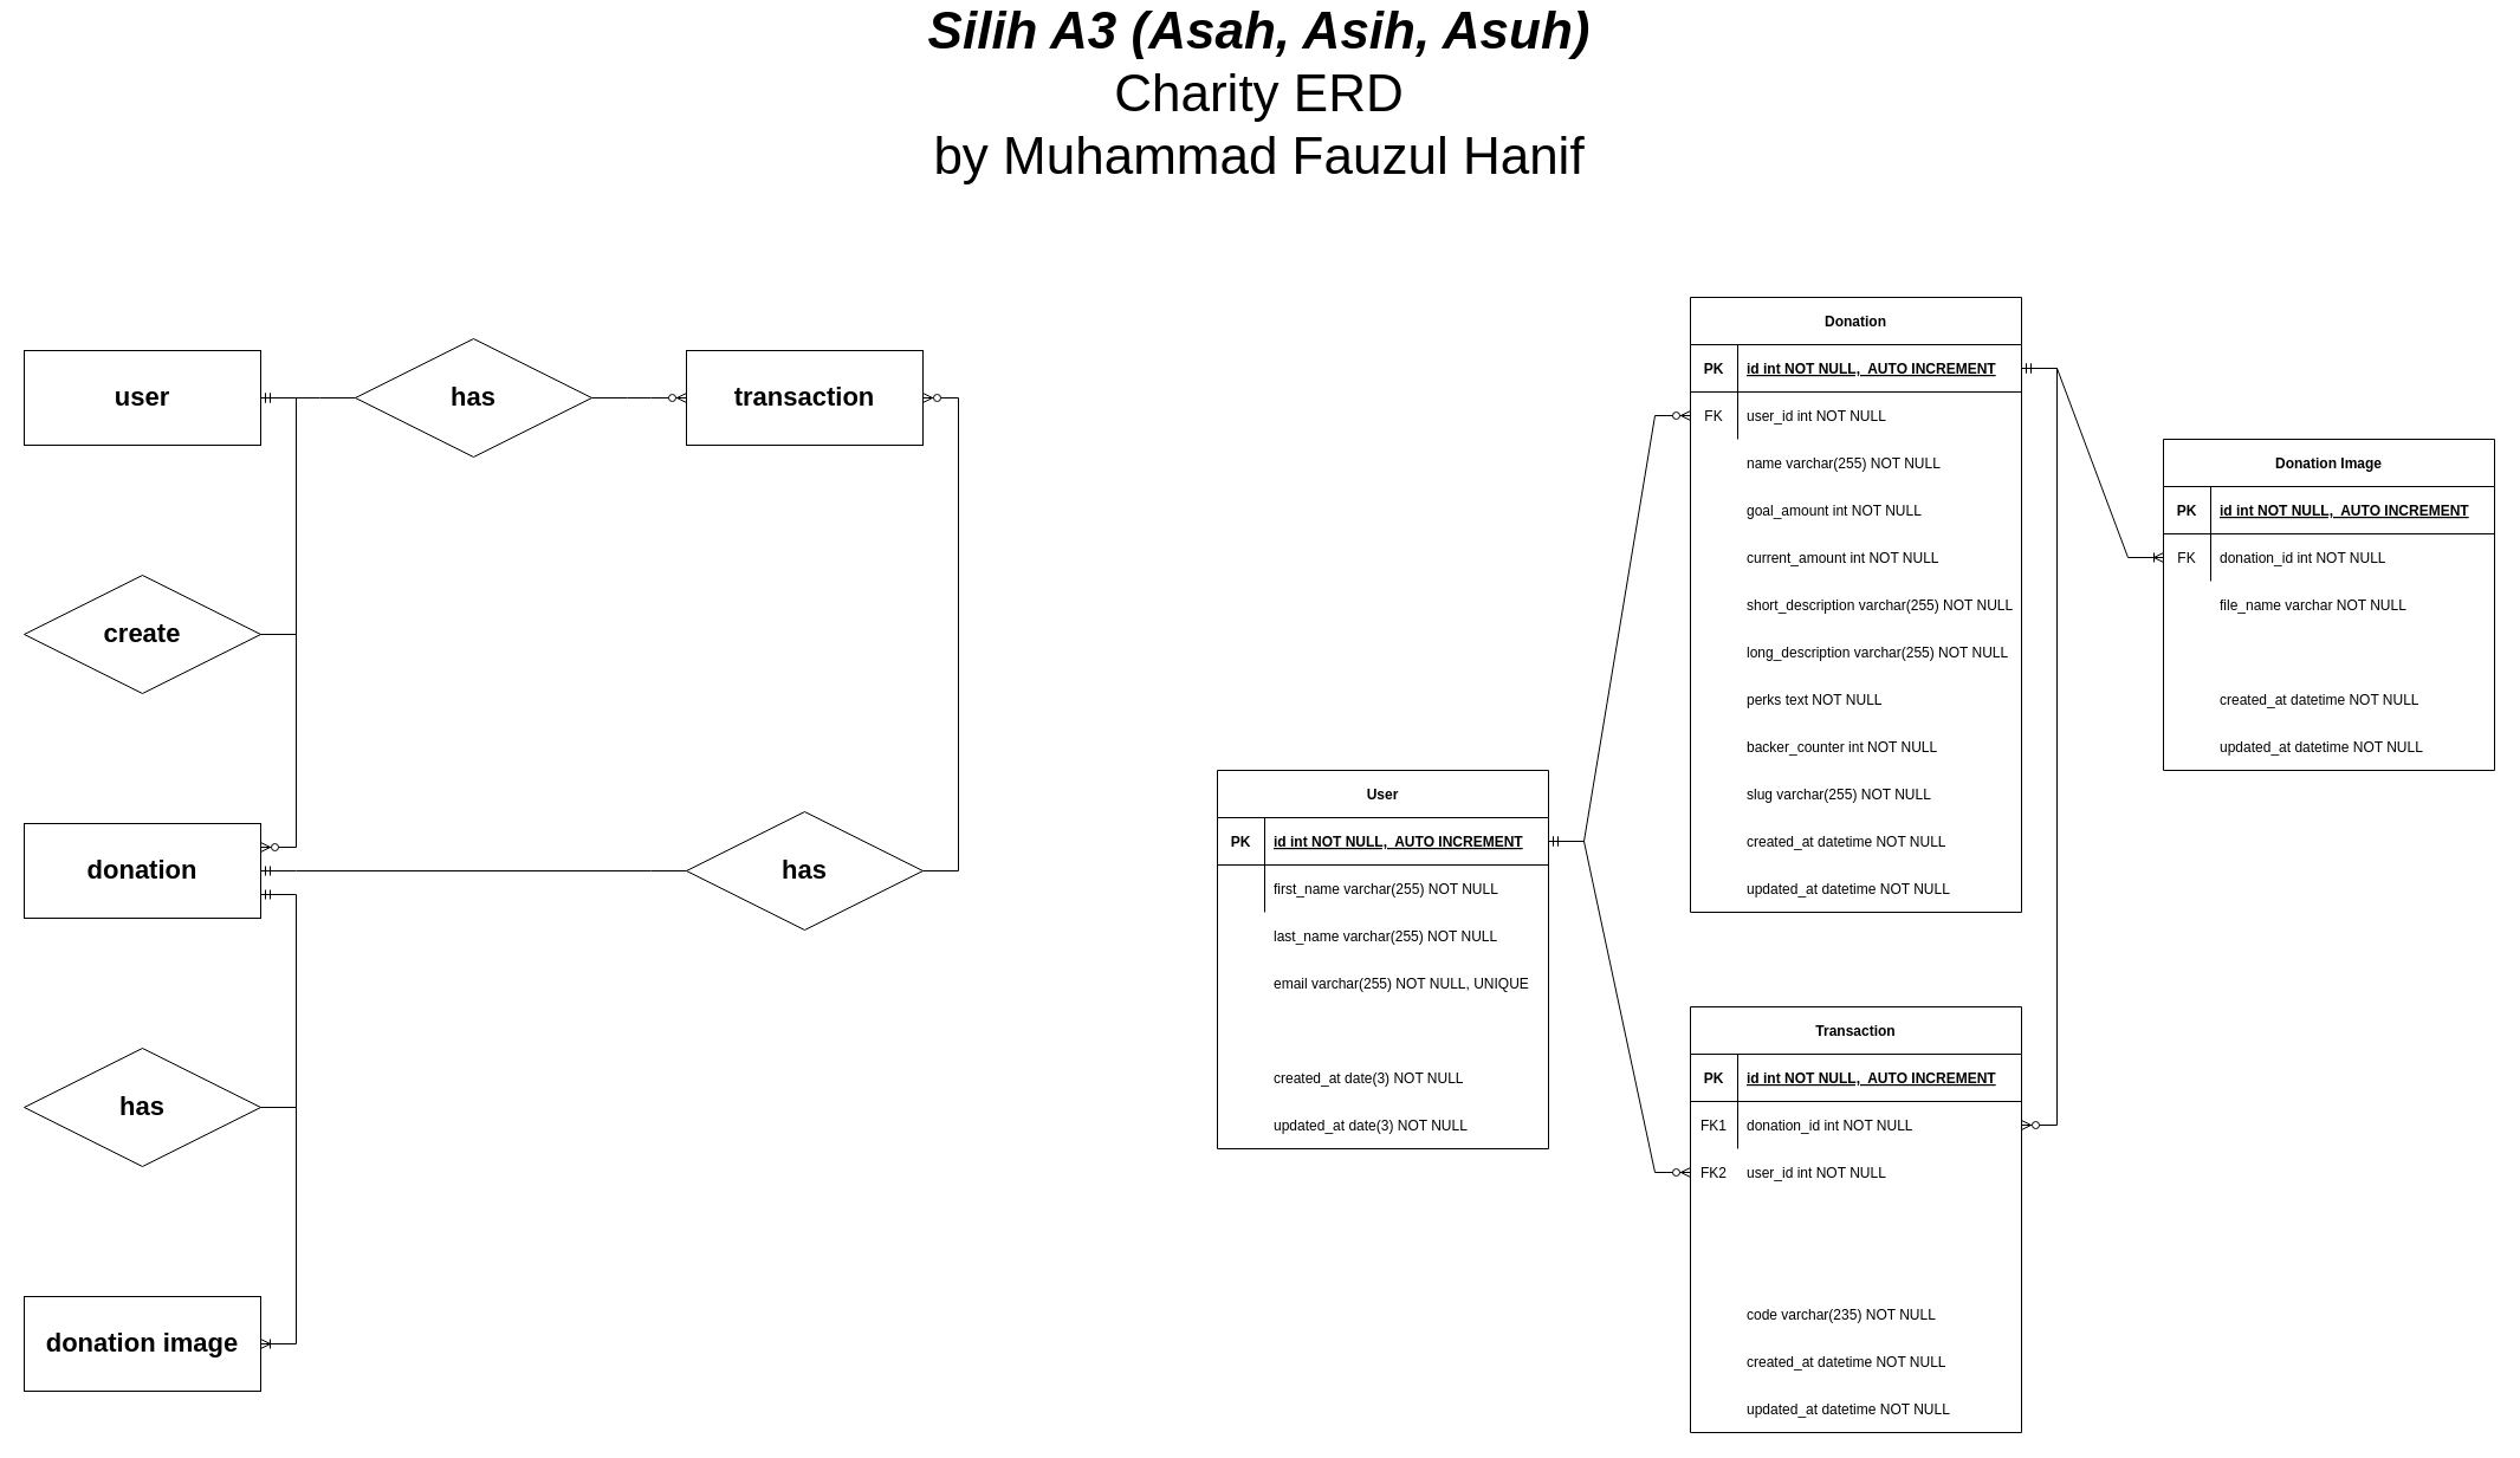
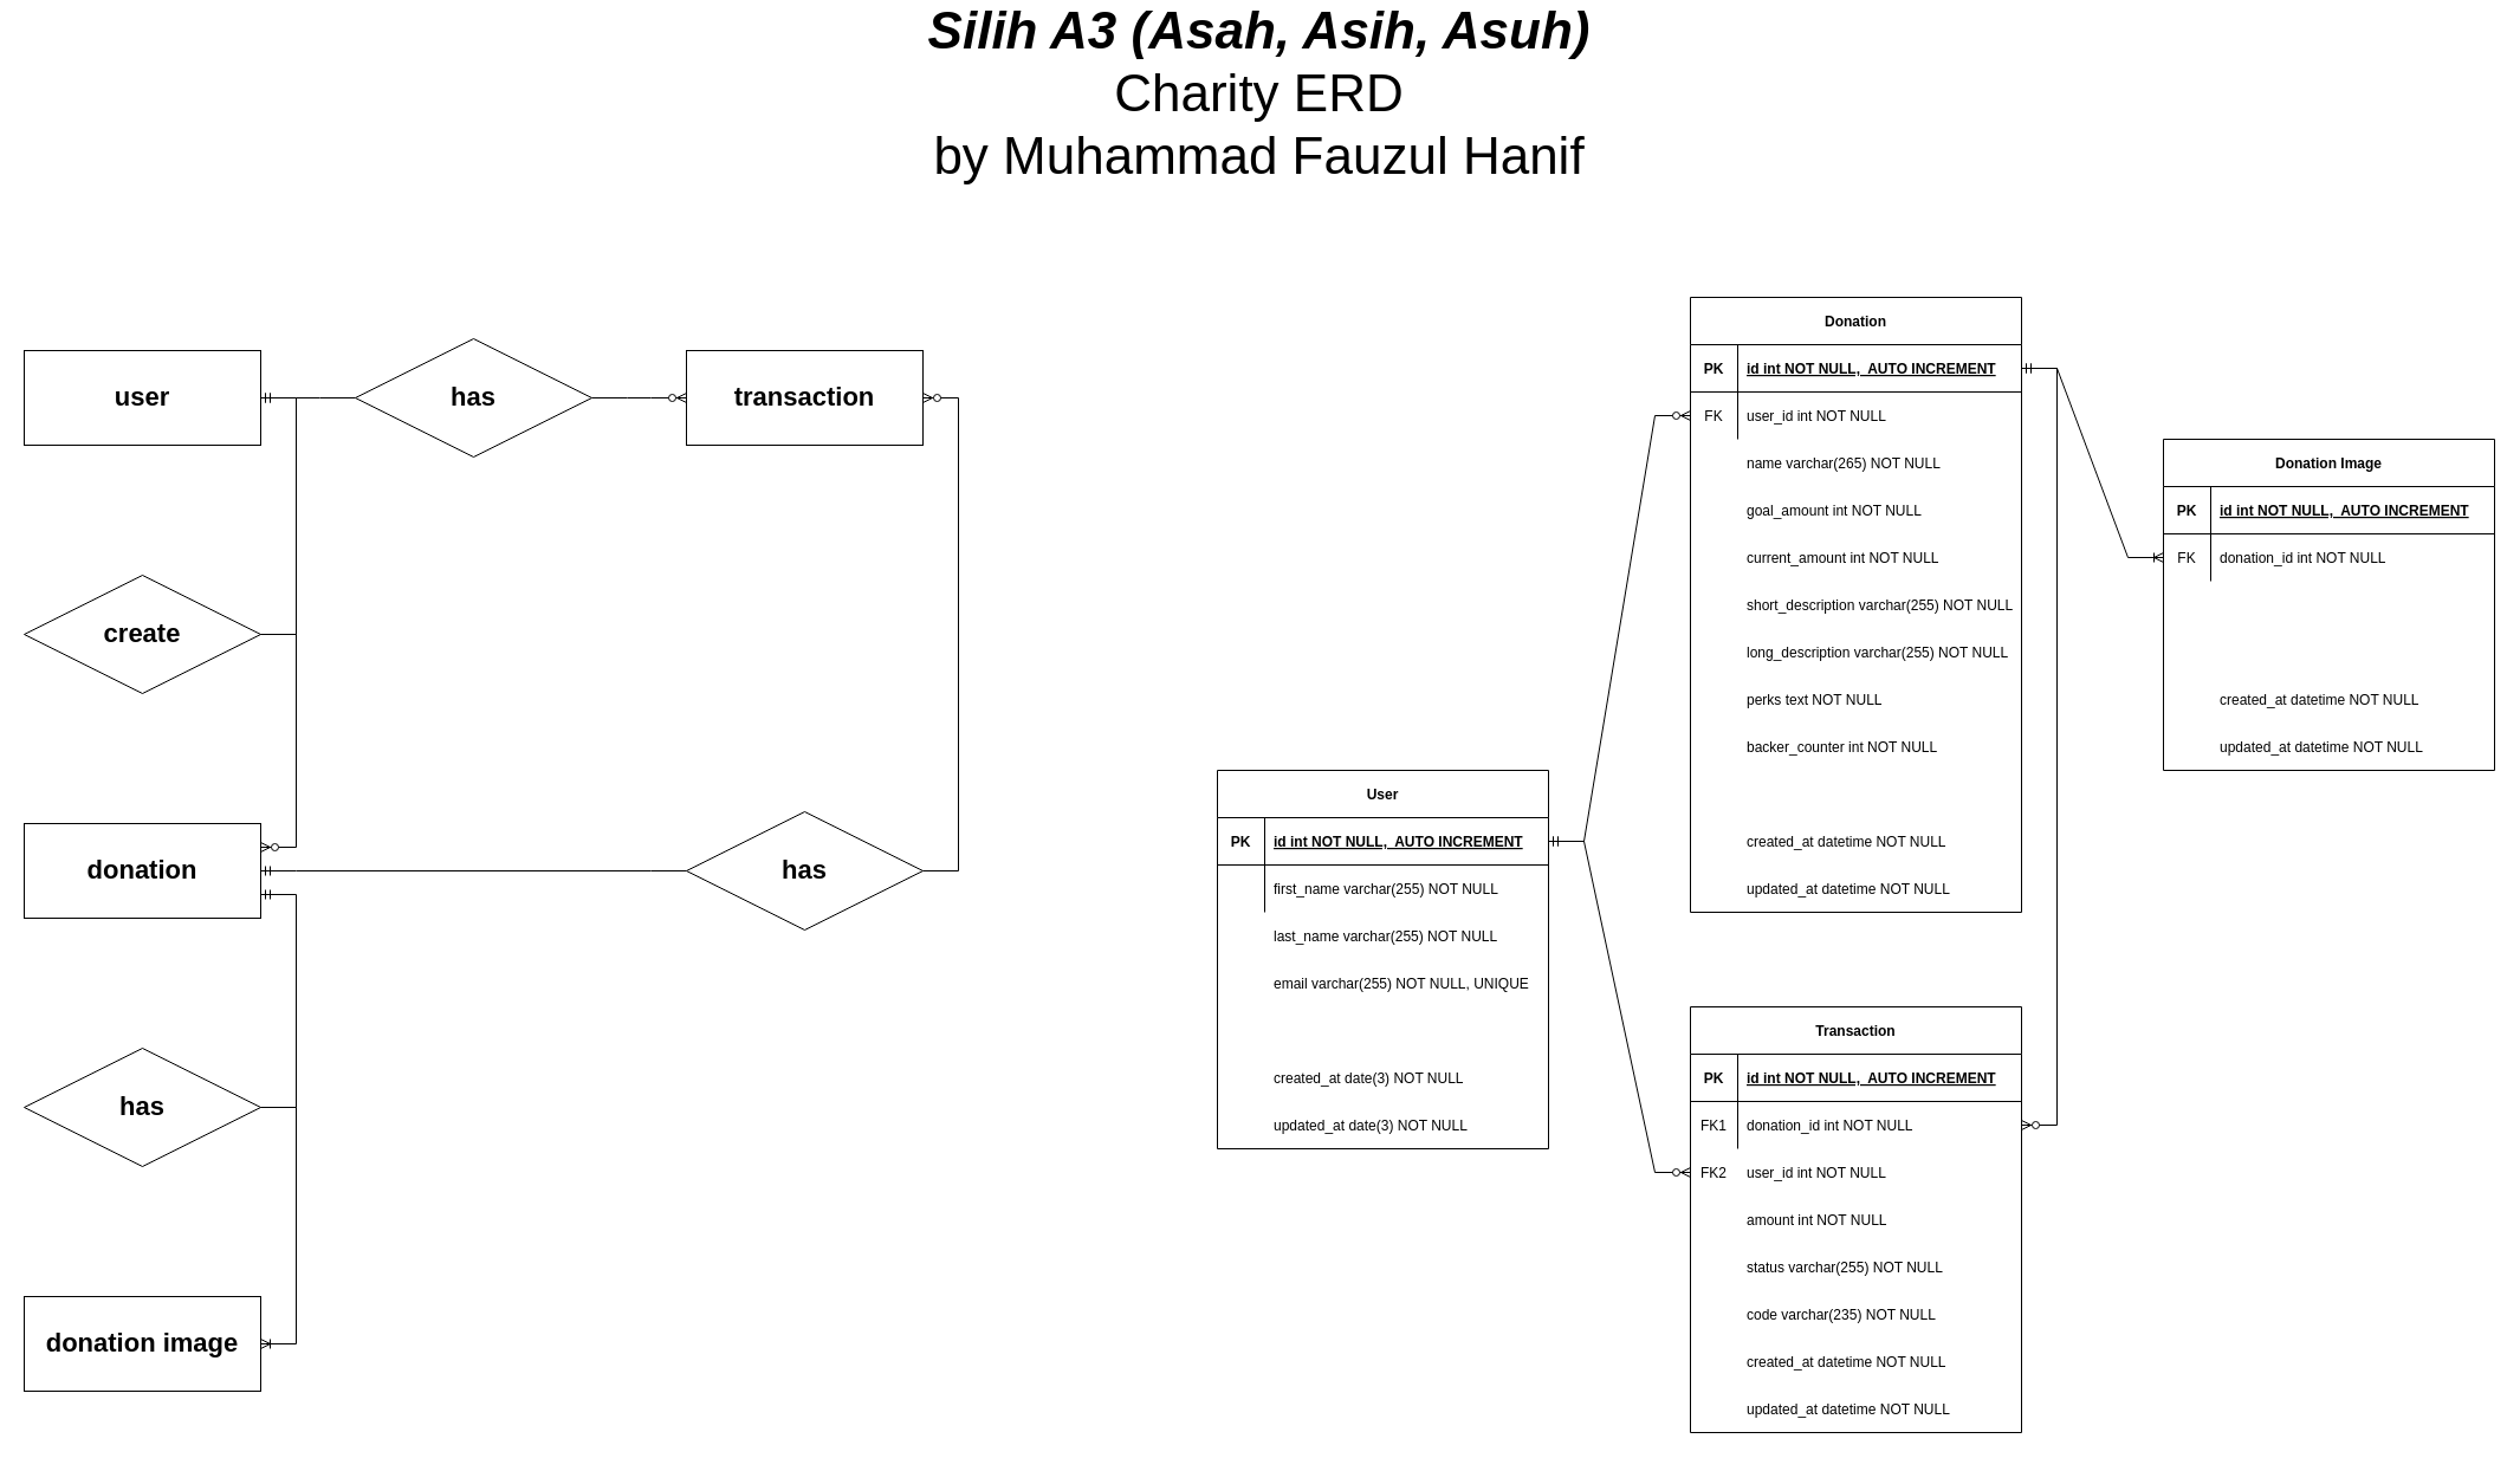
- <mxCell id="37" value="name varchar(255) NOT NULL" style="shape=partialRectangle;overflow=hidden;connectable=0;fillColor=none;top=0;left=0;bottom=0;right=0;align=left;spacingLeft=6;" vertex="1" parent="35"><mxGeometry x="40" width="240" height="40" as="geometry" /></mxCell>
+ <mxCell id="37" value="name varchar(265) NOT NULL" style="shape=partialRectangle;overflow=hidden;connectable=0;fillColor=none;top=0;left=0;bottom=0;right=0;align=left;spacingLeft=6;" vertex="1" parent="35"><mxGeometry x="40" width="240" height="40" as="geometry" /></mxCell>
- <mxCell id="75" value="file_name varchar NOT NULL" style="shape=partialRectangle;overflow=hidden;connectable=0;fillColor=none;top=0;left=0;bottom=0;right=0;align=left;spacingLeft=6;" vertex="1" parent="73"><mxGeometry x="40" width="240" height="40" as="geometry" /></mxCell>
- <mxCell id="58" value="slug varchar(255) NOT NULL" style="shape=partialRectangle;overflow=hidden;connectable=0;fillColor=none;top=0;left=0;bottom=0;right=0;align=left;spacingLeft=6;" vertex="1" parent="56"><mxGeometry x="40" width="240" height="40" as="geometry" /></mxCell>
+ <mxCell id="104" value="amount int NOT NULL" style="shape=partialRectangle;overflow=hidden;connectable=0;fillColor=none;top=0;left=0;bottom=0;right=0;align=left;spacingLeft=6;" vertex="1" parent="102"><mxGeometry x="40" width="240" height="40" as="geometry" /></mxCell>
+ <mxCell id="110" value="status varchar(255) NOT NULL" style="shape=partialRectangle;overflow=hidden;connectable=0;fillColor=none;top=0;left=0;bottom=0;right=0;align=left;spacingLeft=6;" vertex="1" parent="108"><mxGeometry x="40" width="240" height="40" as="geometry" /></mxCell>
